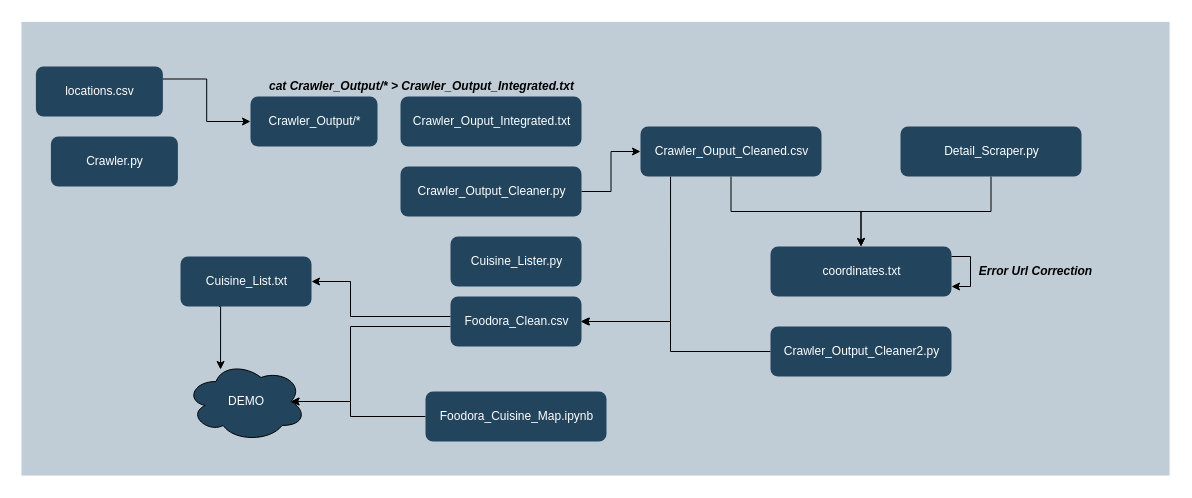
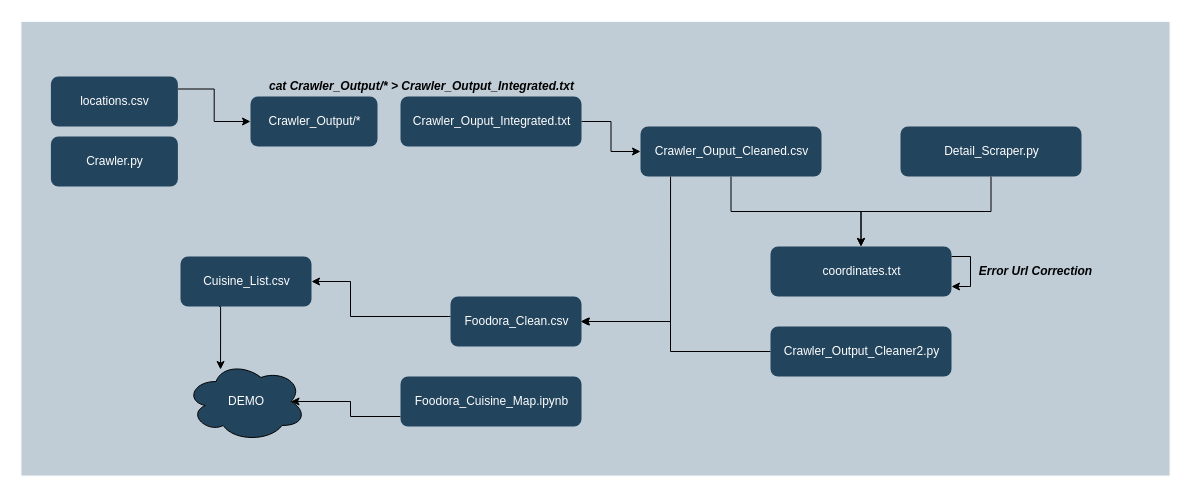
- <mxCell id="4" value="&lt;font color=&quot;#ffffff&quot;&gt;locations.csv&lt;/font&gt;" style="rounded=1;fillColor=#23445D;strokeColor=none;strokeWidth=2;fontFamily=Helvetica;html=1;gradientColor=none;" parent="1" vertex="1"><mxGeometry x="35.395" y="66" width="127" height="50" as="geometry" /></mxCell>
+ <mxCell id="4" value="&lt;font color=&quot;#ffffff&quot;&gt;locations.csv&lt;/font&gt;" style="rounded=1;fillColor=#23445D;strokeColor=none;strokeWidth=2;fontFamily=Helvetica;html=1;gradientColor=none;" parent="1" vertex="1"><mxGeometry x="50.395" y="76" width="127" height="50" as="geometry" /></mxCell>
+ <mxCell id="7" value="" style="edgeStyle=orthogonalEdgeStyle;rounded=0;orthogonalLoop=1;jettySize=auto;html=1;" parent="1" source="8" target="11" edge="1"><mxGeometry relative="1" as="geometry" /></mxCell>
- <mxCell id="14" style="edgeStyle=orthogonalEdgeStyle;rounded=0;orthogonalLoop=1;jettySize=auto;html=1;entryX=0;entryY=0.5;entryDx=0;entryDy=0;" parent="1" source="15" target="11" edge="1"><mxGeometry relative="1" as="geometry" /></mxCell>
- <mxCell id="15" value="&lt;font color=&quot;#ffffff&quot;&gt;Crawler_Output_Cleaner.py&lt;br&gt;&lt;/font&gt;" style="rounded=1;fillColor=#23445D;strokeColor=none;strokeWidth=2;fontFamily=Helvetica;html=1;gradientColor=none;" parent="1" vertex="1"><mxGeometry x="400" y="166" width="181" height="50" as="geometry" /></mxCell>
- <mxCell id="23" value="&lt;font color=&quot;#ffffff&quot;&gt;Cuisine_Lister.py&lt;br&gt;&lt;/font&gt;" style="rounded=1;fillColor=#23445D;strokeColor=none;strokeWidth=2;fontFamily=Helvetica;html=1;gradientColor=none;" parent="1" vertex="1"><mxGeometry x="450" y="236" width="131" height="50" as="geometry" /></mxCell>
- <mxCell id="25" value="&lt;font color=&quot;#ffffff&quot;&gt;Cuisine_List.txt&lt;br&gt;&lt;/font&gt;" style="rounded=1;fillColor=#23445D;strokeColor=none;strokeWidth=2;fontFamily=Helvetica;html=1;gradientColor=none;" parent="1" vertex="1"><mxGeometry x="180" y="256" width="131" height="50" as="geometry" /></mxCell>
+ <mxCell id="25" value="&lt;font color=&quot;#ffffff&quot;&gt;Cuisine_List.csv&lt;br&gt;&lt;/font&gt;" style="rounded=1;fillColor=#23445D;strokeColor=none;strokeWidth=2;fontFamily=Helvetica;html=1;gradientColor=none;" parent="1" vertex="1"><mxGeometry x="180" y="256" width="131" height="50" as="geometry" /></mxCell>
- <mxCell id="21" style="edgeStyle=orthogonalEdgeStyle;rounded=0;orthogonalLoop=1;jettySize=auto;html=1;entryX=0.875;entryY=0.5;entryDx=0;entryDy=0;entryPerimeter=0;" parent="1" source="22" target="28" edge="1"><mxGeometry relative="1" as="geometry"><Array as="points"><mxPoint x="350" y="326" /><mxPoint x="350" y="401" /></Array></mxGeometry></mxCell>
- <mxCell id="27" value="&lt;font color=&quot;#ffffff&quot;&gt;Foodora_Cuisine_Map.ipynb&lt;br&gt;&lt;/font&gt;" style="rounded=1;fillColor=#23445D;strokeColor=none;strokeWidth=2;fontFamily=Helvetica;html=1;gradientColor=none;" parent="1" vertex="1"><mxGeometry x="425" y="391" width="181" height="50" as="geometry" /></mxCell>
+ <mxCell id="27" value="&lt;font color=&quot;#ffffff&quot;&gt;Foodora_Cuisine_Map.ipynb&lt;br&gt;&lt;/font&gt;" style="rounded=1;fillColor=#23445D;strokeColor=none;strokeWidth=2;fontFamily=Helvetica;html=1;gradientColor=none;" parent="1" vertex="1"><mxGeometry x="400" y="376" width="181" height="50" as="geometry" /></mxCell>
